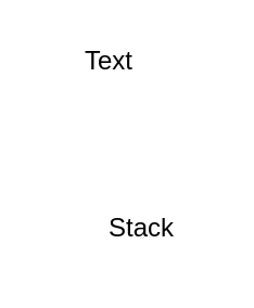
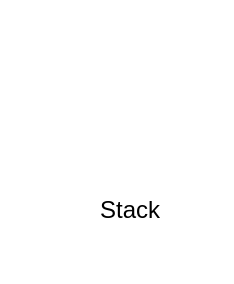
- <mxCell id="2" value="Text&lt;div&gt;&lt;br&gt;&lt;/div&gt;" style="text;html=1;align=center;verticalAlign=middle;whiteSpace=wrap;rounded=0;" vertex="1" parent="1"><mxGeometry x="20" y="20" width="60" height="30" as="geometry" /></mxCell>
